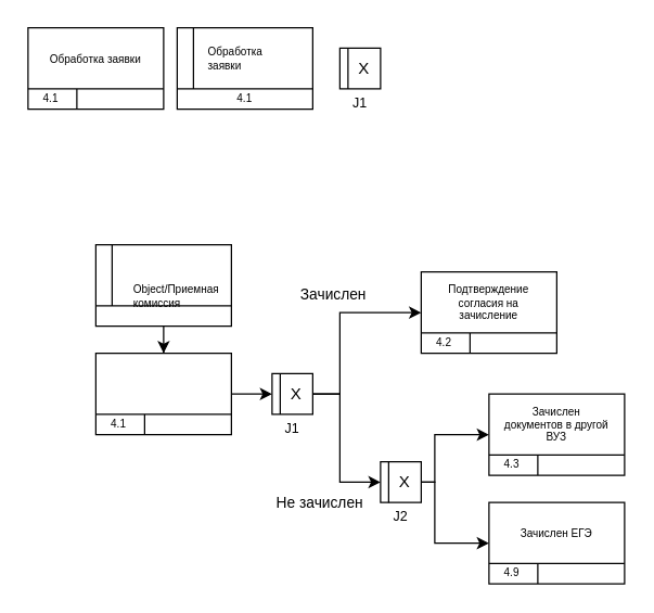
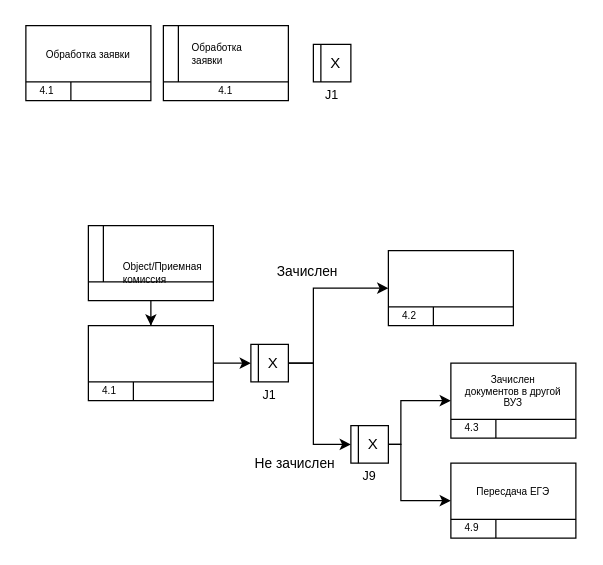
- <mxCell id="29" value="Подтверждение согласия на зачисление" style="text;html=1;align=center;verticalAlign=middle;whiteSpace=wrap;rounded=0;fontSize=8;" vertex="1" parent="24"><mxGeometry x="10" y="8" width="80" height="30" as="geometry" /></mxCell>
- <mxCell id="46" value="J2" style="text;html=1;align=center;verticalAlign=middle;whiteSpace=wrap;rounded=0;fontSize=10;" vertex="1" parent="42"><mxGeometry x="3" y="35" width="24" height="10" as="geometry" /></mxCell>
+ <mxCell id="46" value="J9" style="text;html=1;align=center;verticalAlign=middle;whiteSpace=wrap;rounded=0;fontSize=10;" vertex="1" parent="42"><mxGeometry x="3" y="35" width="24" height="10" as="geometry" /></mxCell>
- <mxCell id="41" value="Зачислен ЕГЭ" style="text;html=1;align=center;verticalAlign=middle;whiteSpace=wrap;rounded=0;fontSize=8;" vertex="1" parent="36"><mxGeometry x="10" y="8" width="80" height="30" as="geometry" /></mxCell>
+ <mxCell id="41" value="Пересдача ЕГЭ" style="text;html=1;align=center;verticalAlign=middle;whiteSpace=wrap;rounded=0;fontSize=8;" vertex="1" parent="36"><mxGeometry x="10" y="8" width="80" height="30" as="geometry" /></mxCell>
